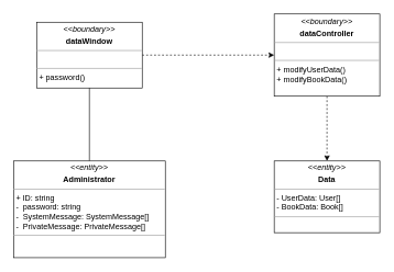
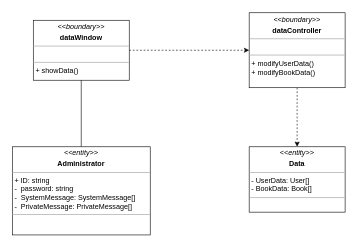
- <mxCell id="3" value="&lt;p style=&quot;margin: 0px ; margin-top: 4px ; text-align: center&quot;&gt;&lt;i&gt;&amp;lt;&amp;lt;boundary&amp;gt;&amp;gt;&lt;/i&gt;&lt;b&gt;&lt;br&gt;&lt;/b&gt;&lt;/p&gt;&lt;p style=&quot;margin: 0px ; margin-top: 4px ; text-align: center&quot;&gt;&lt;b&gt;dataWindow&lt;/b&gt;&lt;/p&gt;&lt;hr size=&quot;1&quot;&gt;&lt;p style=&quot;margin: 0px ; margin-left: 4px&quot;&gt;&lt;br&gt;&lt;/p&gt;&lt;hr size=&quot;1&quot;&gt;&lt;p style=&quot;margin: 0px ; margin-left: 4px&quot;&gt;+ password()&amp;nbsp;&lt;/p&gt;" style="verticalAlign=top;align=left;overflow=fill;fontSize=12;fontFamily=Helvetica;html=1;" vertex="1" parent="1"><mxGeometry x="55" y="33" width="160" height="100" as="geometry" /></mxCell>
+ <mxCell id="3" value="&lt;p style=&quot;margin: 0px ; margin-top: 4px ; text-align: center&quot;&gt;&lt;i&gt;&amp;lt;&amp;lt;boundary&amp;gt;&amp;gt;&lt;/i&gt;&lt;b&gt;&lt;br&gt;&lt;/b&gt;&lt;/p&gt;&lt;p style=&quot;margin: 0px ; margin-top: 4px ; text-align: center&quot;&gt;&lt;b&gt;dataWindow&lt;/b&gt;&lt;/p&gt;&lt;hr size=&quot;1&quot;&gt;&lt;p style=&quot;margin: 0px ; margin-left: 4px&quot;&gt;&lt;br&gt;&lt;/p&gt;&lt;hr size=&quot;1&quot;&gt;&lt;p style=&quot;margin: 0px ; margin-left: 4px&quot;&gt;+ showData()&amp;nbsp;&lt;/p&gt;" style="verticalAlign=top;align=left;overflow=fill;fontSize=12;fontFamily=Helvetica;html=1;" vertex="1" parent="1"><mxGeometry x="55" y="33" width="160" height="100" as="geometry" /></mxCell>
